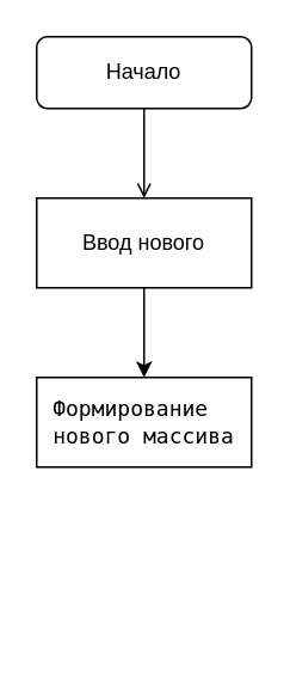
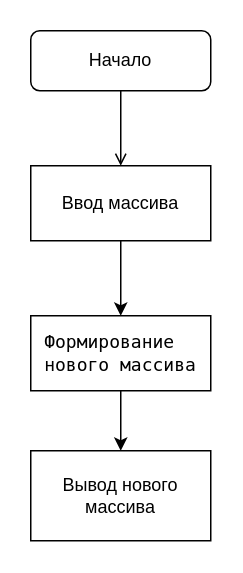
- <mxCell id="5" value="Ввод нового" style="rounded=0;whiteSpace=wrap;html=1;" vertex="1" parent="1"><mxGeometry x="20" y="110" width="120" height="50" as="geometry" /></mxCell>
+ <mxCell id="5" value="Ввод массива" style="rounded=0;whiteSpace=wrap;html=1;" vertex="1" parent="1"><mxGeometry x="20" y="110" width="120" height="50" as="geometry" /></mxCell>
+ <mxCell id="6" style="edgeStyle=orthogonalEdgeStyle;rounded=0;orthogonalLoop=1;jettySize=auto;html=1;" edge="1" parent="1" source="7" target="8"><mxGeometry relative="1" as="geometry" /></mxCell>
+ <mxCell id="8" value="Вывод нового массива" style="rounded=0;whiteSpace=wrap;html=1;" vertex="1" parent="1"><mxGeometry x="20" y="300" width="120" height="60" as="geometry" /></mxCell>
